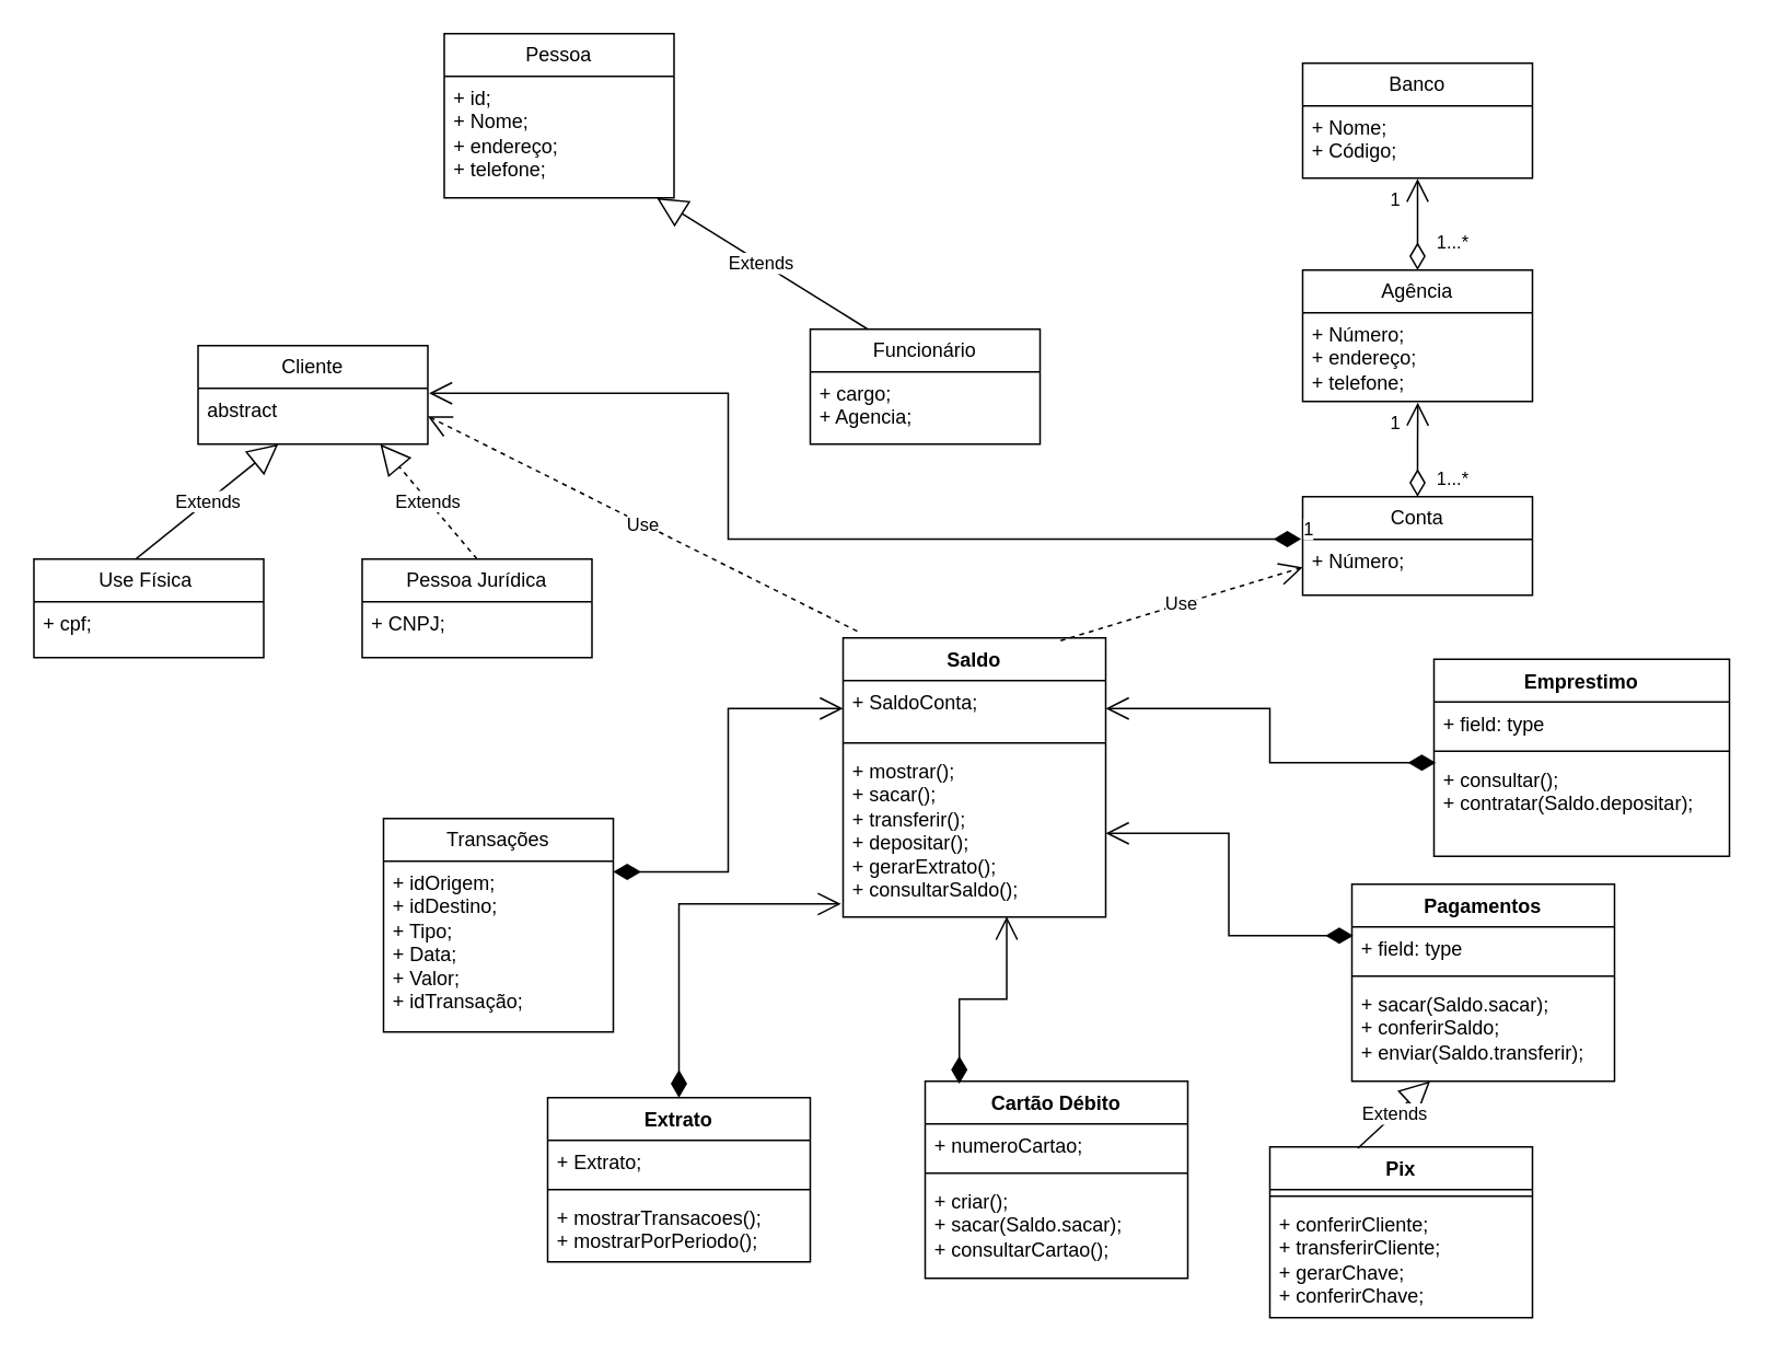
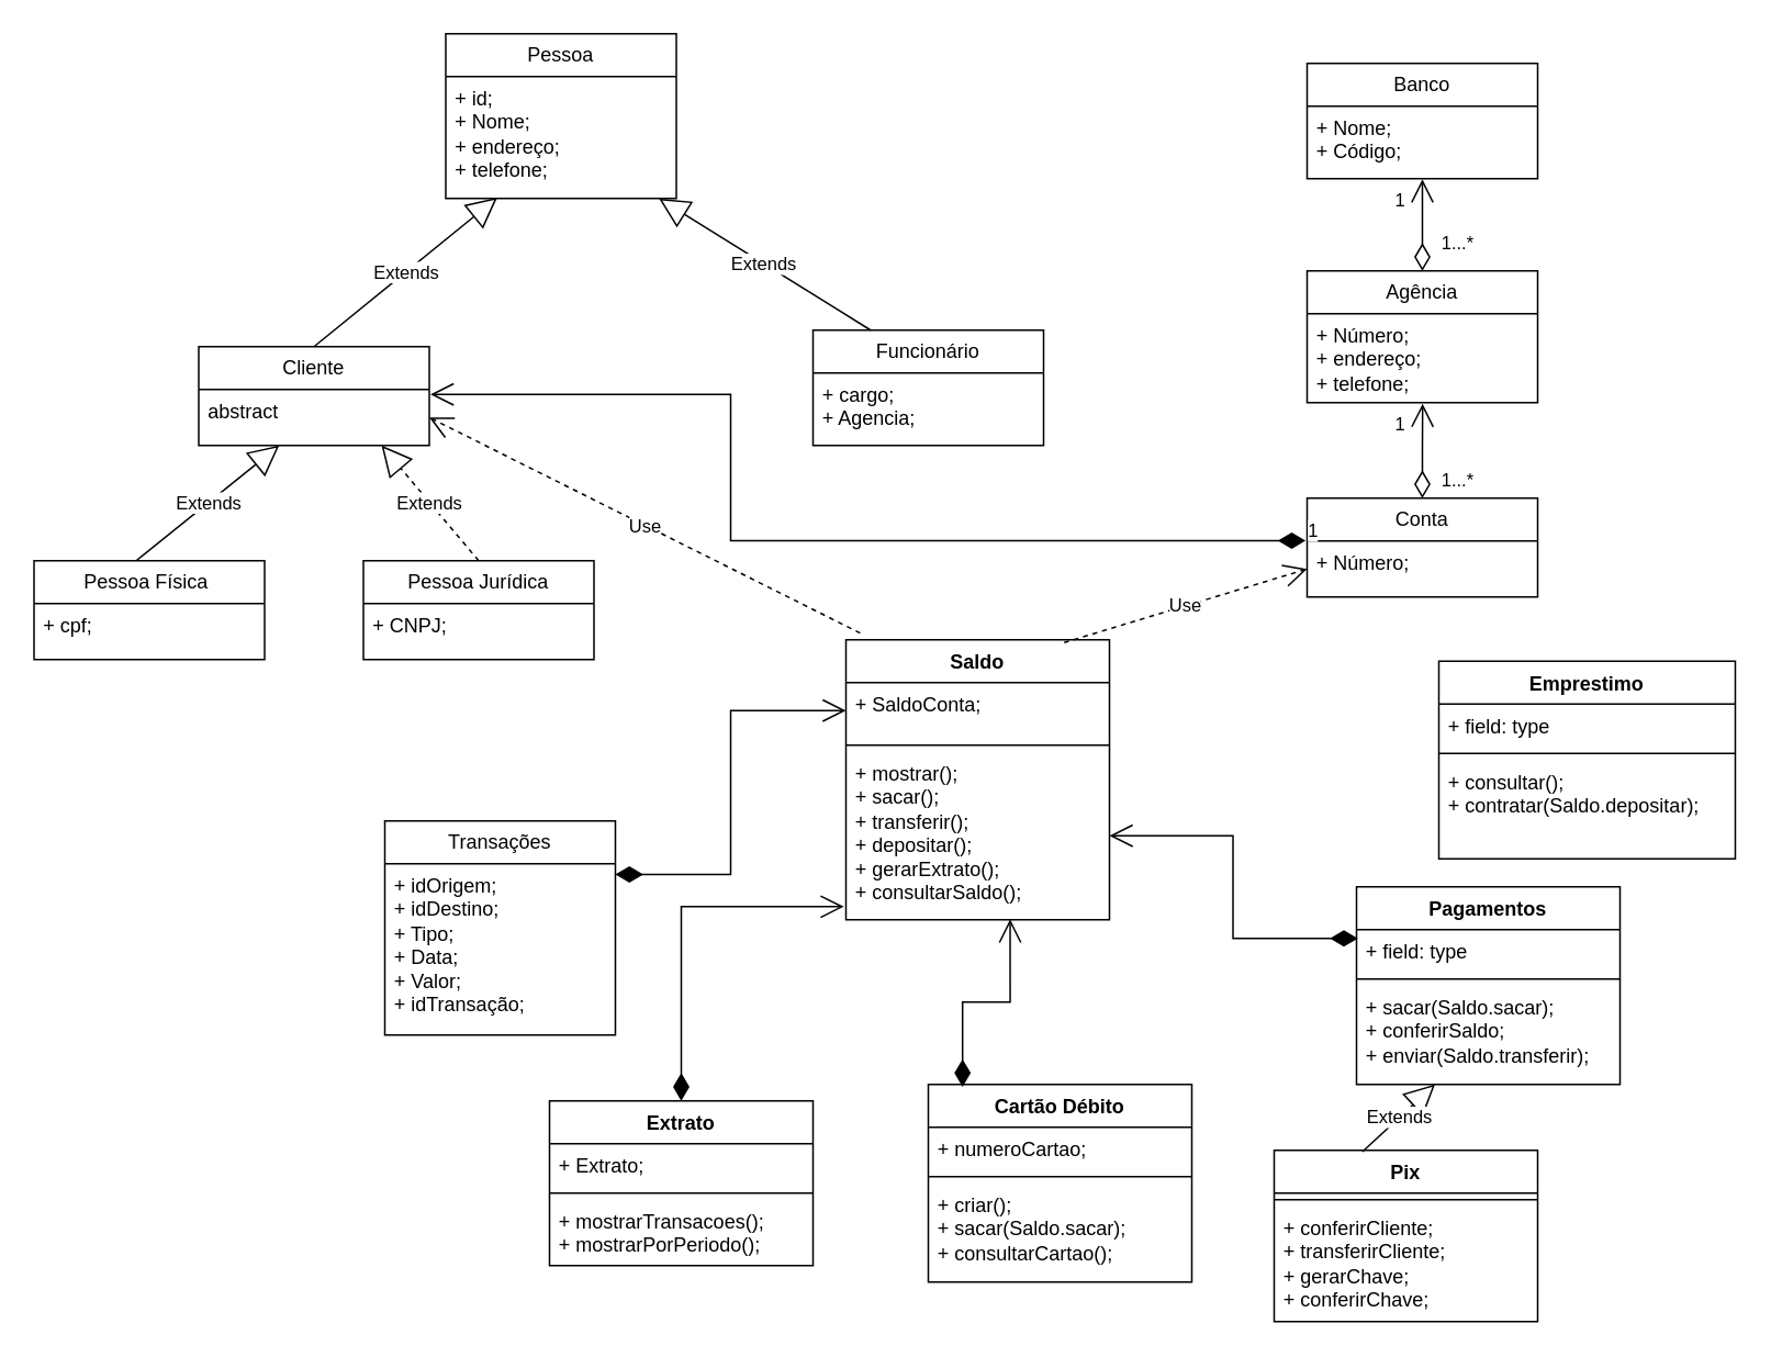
+ <mxCell id="22" value="Extends" style="endArrow=block;endSize=16;endFill=0;html=1;rounded=0;exitX=0.5;exitY=0;exitDx=0;exitDy=0;entryX=0.223;entryY=0.994;entryDx=0;entryDy=0;entryPerimeter=0;" parent="1" source="4" target="3" edge="1"><mxGeometry width="160" relative="1" as="geometry"><mxPoint x="440" y="318" as="sourcePoint" /><mxPoint x="600" y="318" as="targetPoint" /></mxGeometry></mxCell>
- <mxCell id="6" value="Use Física&amp;nbsp;" style="swimlane;fontStyle=0;childLayout=stackLayout;horizontal=1;startSize=26;fillColor=none;horizontalStack=0;resizeParent=1;resizeParentMax=0;resizeLast=0;collapsible=1;marginBottom=0;whiteSpace=wrap;html=1;" parent="1" vertex="1"><mxGeometry x="20" y="340" width="140" height="60" as="geometry" /></mxCell>
+ <mxCell id="6" value="Pessoa Física&amp;nbsp;" style="swimlane;fontStyle=0;childLayout=stackLayout;horizontal=1;startSize=26;fillColor=none;horizontalStack=0;resizeParent=1;resizeParentMax=0;resizeLast=0;collapsible=1;marginBottom=0;whiteSpace=wrap;html=1;" parent="1" vertex="1"><mxGeometry x="20" y="340" width="140" height="60" as="geometry" /></mxCell>
- <mxCell id="56" value="" style="endArrow=open;html=1;endSize=12;startArrow=diamondThin;startSize=14;startFill=1;edgeStyle=orthogonalEdgeStyle;align=left;verticalAlign=bottom;rounded=0;exitX=0.006;exitY=0.05;exitDx=0;exitDy=0;exitPerimeter=0;entryX=1;entryY=0.5;entryDx=0;entryDy=0;" parent="1" source="40" target="46" edge="1"><mxGeometry x="-1" y="3" relative="1" as="geometry"><mxPoint x="733" y="568" as="sourcePoint" /><mxPoint x="893" y="568" as="targetPoint" /></mxGeometry></mxCell>
